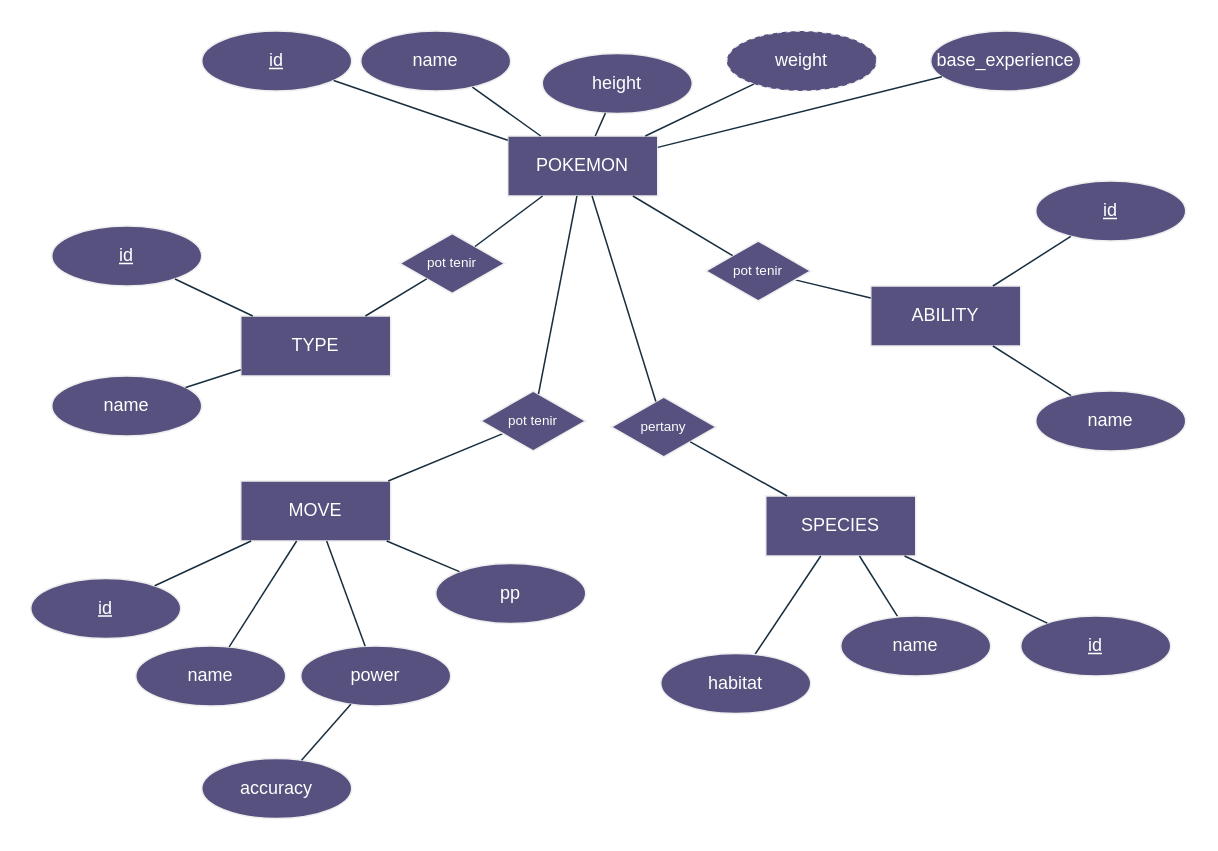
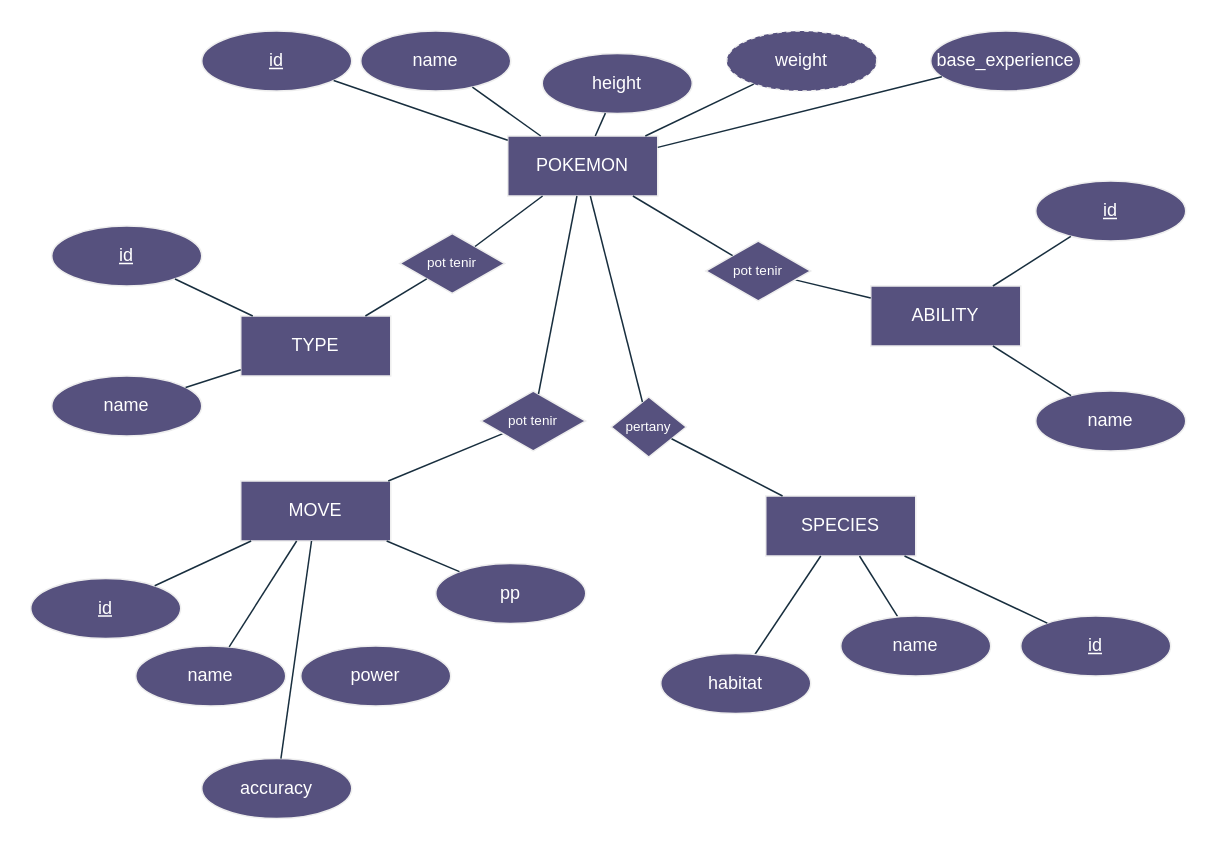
- <mxCell id="42" value="pertany" style="shape=rhombus;perimeter=rhombusPerimeter;whiteSpace=wrap;html=1;align=center;fontSize=9;labelBackgroundColor=none;fillColor=#56517E;strokeColor=#EEEEEE;fontColor=#FFFFFF;" parent="1" vertex="1"><mxGeometry x="407" y="264" width="70" height="40" as="geometry" /></mxCell>
+ <mxCell id="42" value="pertany" style="shape=rhombus;perimeter=rhombusPerimeter;whiteSpace=wrap;html=1;align=center;fontSize=9;labelBackgroundColor=none;fillColor=#56517E;strokeColor=#EEEEEE;fontColor=#FFFFFF;" parent="1" vertex="1"><mxGeometry x="407" y="264" width="50" height="40" as="geometry" /></mxCell>
- <mxCell id="29" value="" style="endArrow=none;html=1;rounded=0;labelBackgroundColor=none;fontColor=default;strokeColor=#182E3E;" parent="1" source="26" target="23" edge="1"><mxGeometry width="50" height="50" relative="1" as="geometry"><mxPoint x="160" y="620" as="sourcePoint" /><mxPoint x="210" y="570" as="targetPoint" /></mxGeometry></mxCell>
- <mxCell id="31" value="" style="endArrow=none;html=1;rounded=0;labelBackgroundColor=none;fontColor=default;strokeColor=#182E3E;" parent="1" source="30" target="26" edge="1"><mxGeometry width="50" height="50" relative="1" as="geometry"><mxPoint x="300" y="630" as="sourcePoint" /><mxPoint x="354" y="500" as="targetPoint" /></mxGeometry></mxCell>
+ <mxCell id="31" value="" style="endArrow=none;html=1;rounded=0;labelBackgroundColor=none;fontColor=default;strokeColor=#182E3E;" parent="1" source="30" target="23" edge="1"><mxGeometry width="50" height="50" relative="1" as="geometry"><mxPoint x="300" y="630" as="sourcePoint" /><mxPoint x="354" y="500" as="targetPoint" /></mxGeometry></mxCell>
